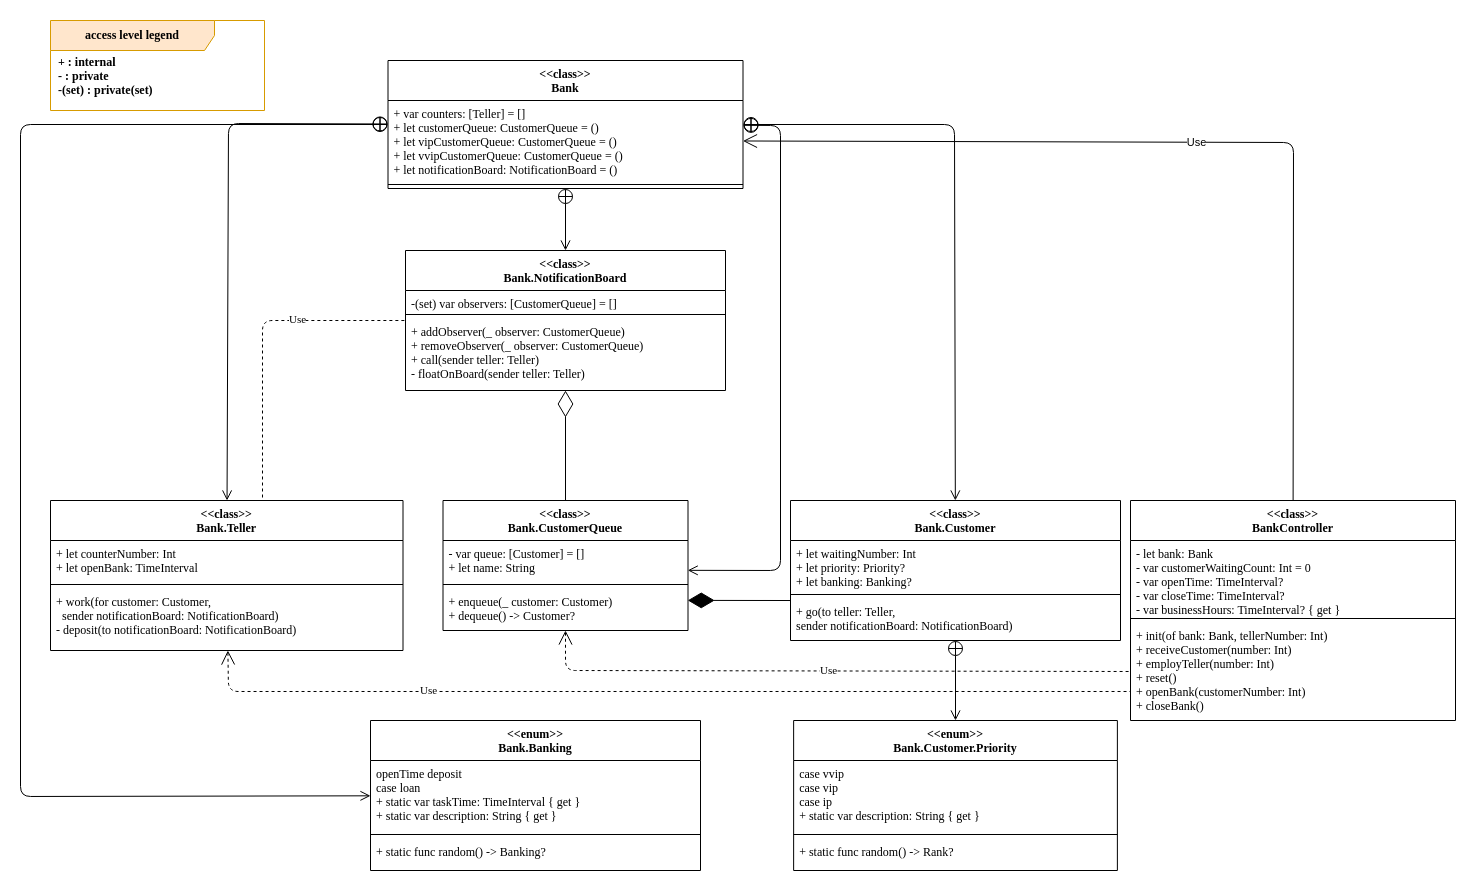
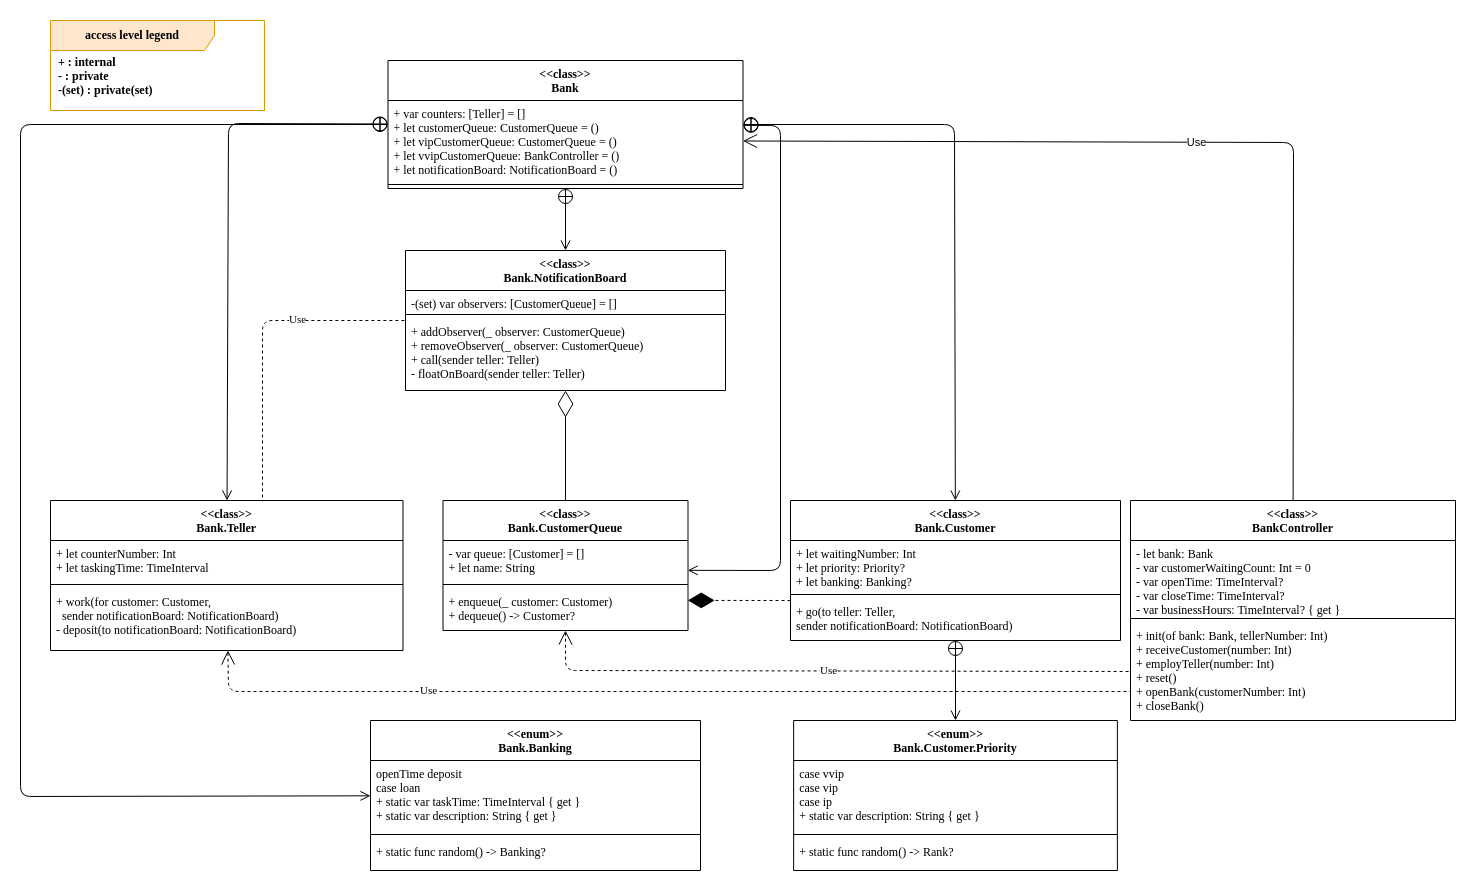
- <mxCell id="4" value="+ var counters: [Teller] = []&#10;+ let customerQueue: CustomerQueue = ()&#10;+ let vipCustomerQueue: CustomerQueue = ()&#10;+ let vvipCustomerQueue: CustomerQueue = ()&#10;+ let notificationBoard: NotificationBoard = ()&#10;" style="text;strokeColor=none;fillColor=none;align=left;verticalAlign=top;spacingLeft=4;spacingRight=4;overflow=hidden;rotatable=0;points=[[0,0.5],[1,0.5]];portConstraint=eastwest;fontFamily=Roboto Mono;fontSource=https%3A%2F%2Ffonts.googleapis.com%2Fcss%3Ffamily%3DRoboto%2BMono;" parent="3" vertex="1"><mxGeometry y="40" width="355" height="80" as="geometry" /></mxCell>
+ <mxCell id="4" value="+ var counters: [Teller] = []&#10;+ let customerQueue: CustomerQueue = ()&#10;+ let vipCustomerQueue: CustomerQueue = ()&#10;+ let vvipCustomerQueue: BankController = ()&#10;+ let notificationBoard: NotificationBoard = ()&#10;" style="text;strokeColor=none;fillColor=none;align=left;verticalAlign=top;spacingLeft=4;spacingRight=4;overflow=hidden;rotatable=0;points=[[0,0.5],[1,0.5]];portConstraint=eastwest;fontFamily=Roboto Mono;fontSource=https%3A%2F%2Ffonts.googleapis.com%2Fcss%3Ffamily%3DRoboto%2BMono;" parent="3" vertex="1"><mxGeometry y="40" width="355" height="80" as="geometry" /></mxCell>
- <mxCell id="7" value="+ let counterNumber: Int&#10;+ let openBank: TimeInterval" style="text;strokeColor=none;fillColor=none;align=left;verticalAlign=top;spacingLeft=4;spacingRight=4;overflow=hidden;rotatable=0;points=[[0,0.5],[1,0.5]];portConstraint=eastwest;fontFamily=Roboto Mono;fontSource=https%3A%2F%2Ffonts.googleapis.com%2Fcss%3Ffamily%3DRoboto%2BMono;" parent="6" vertex="1"><mxGeometry y="40" width="352.5" height="40" as="geometry" /></mxCell>
+ <mxCell id="7" value="+ let counterNumber: Int&#10;+ let taskingTime: TimeInterval" style="text;strokeColor=none;fillColor=none;align=left;verticalAlign=top;spacingLeft=4;spacingRight=4;overflow=hidden;rotatable=0;points=[[0,0.5],[1,0.5]];portConstraint=eastwest;fontFamily=Roboto Mono;fontSource=https%3A%2F%2Ffonts.googleapis.com%2Fcss%3Ffamily%3DRoboto%2BMono;" parent="6" vertex="1"><mxGeometry y="40" width="352.5" height="40" as="geometry" /></mxCell>
- <mxCell id="33" value="" style="endArrow=diamondThin;endFill=1;endSize=24;html=1;entryX=0.999;entryY=0.283;entryDx=0;entryDy=0;entryPerimeter=0;fontFamily=Roboto Mono;fontSource=https%3A%2F%2Ffonts.googleapis.com%2Fcss%3Ffamily%3DRoboto%2BMono;exitX=0;exitY=0.048;exitDx=0;exitDy=0;exitPerimeter=0;" parent="1" source="17" target="13" edge="1"><mxGeometry width="160" relative="1" as="geometry"><mxPoint x="750" y="630" as="sourcePoint" /><mxPoint x="710" y="620" as="targetPoint" /></mxGeometry></mxCell>
+ <mxCell id="33" value="" style="endArrow=diamondThin;endFill=1;endSize=24;html=1;entryX=0.999;entryY=0.283;entryDx=0;entryDy=0;entryPerimeter=0;fontFamily=Roboto Mono;fontSource=https%3A%2F%2Ffonts.googleapis.com%2Fcss%3Ffamily%3DRoboto%2BMono;exitX=0;exitY=0.048;exitDx=0;exitDy=0;exitPerimeter=0;dashed=1;" parent="1" source="17" target="13" edge="1"><mxGeometry width="160" relative="1" as="geometry"><mxPoint x="750" y="630" as="sourcePoint" /><mxPoint x="710" y="620" as="targetPoint" /></mxGeometry></mxCell>
